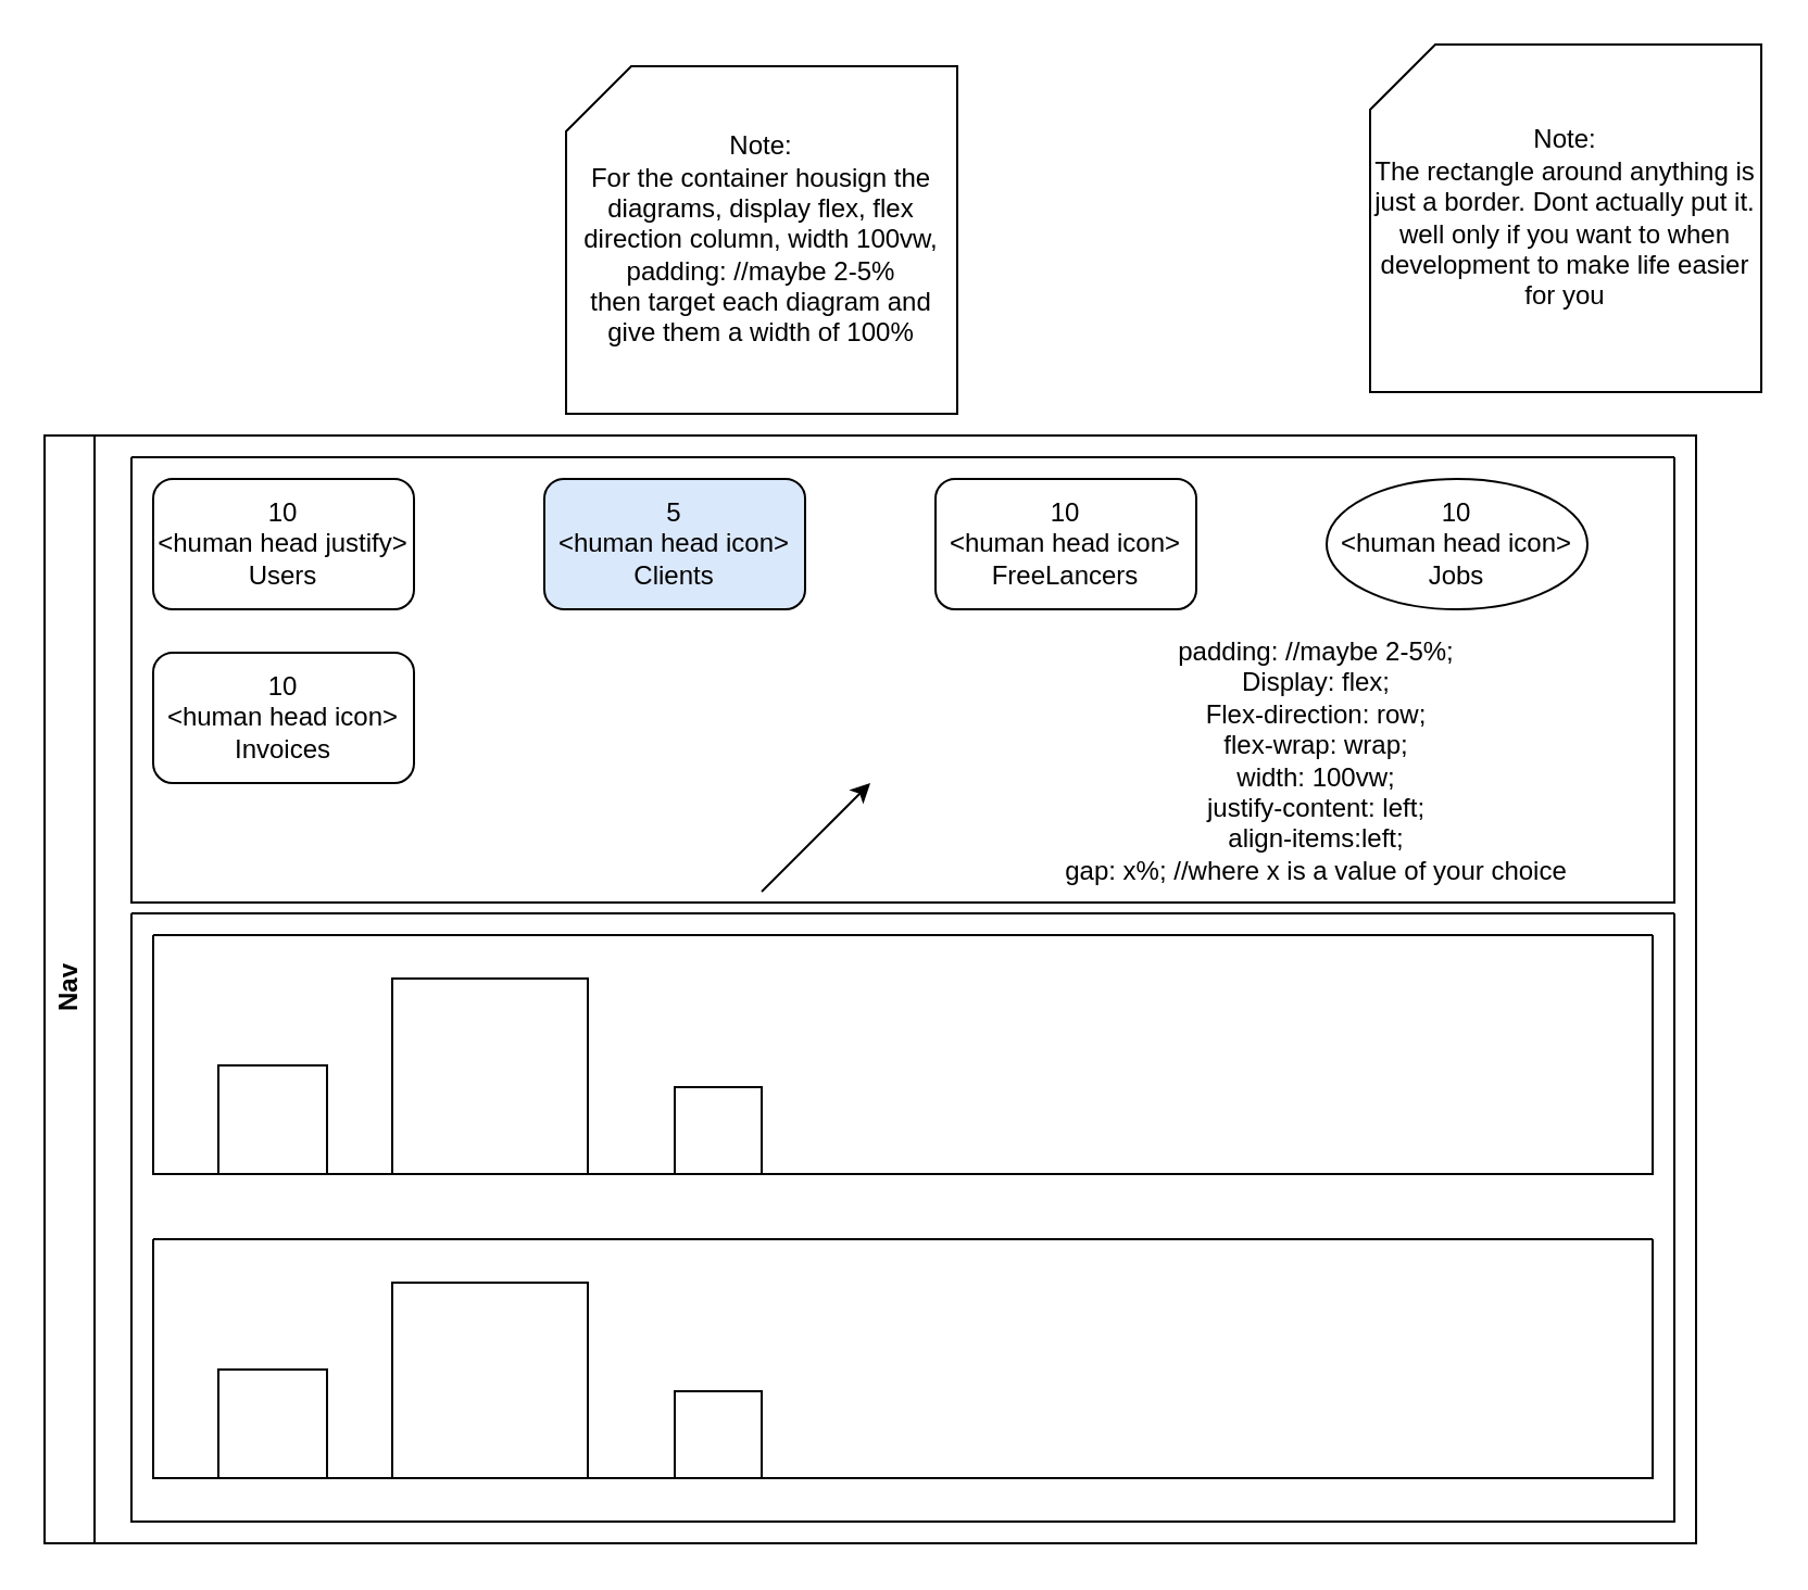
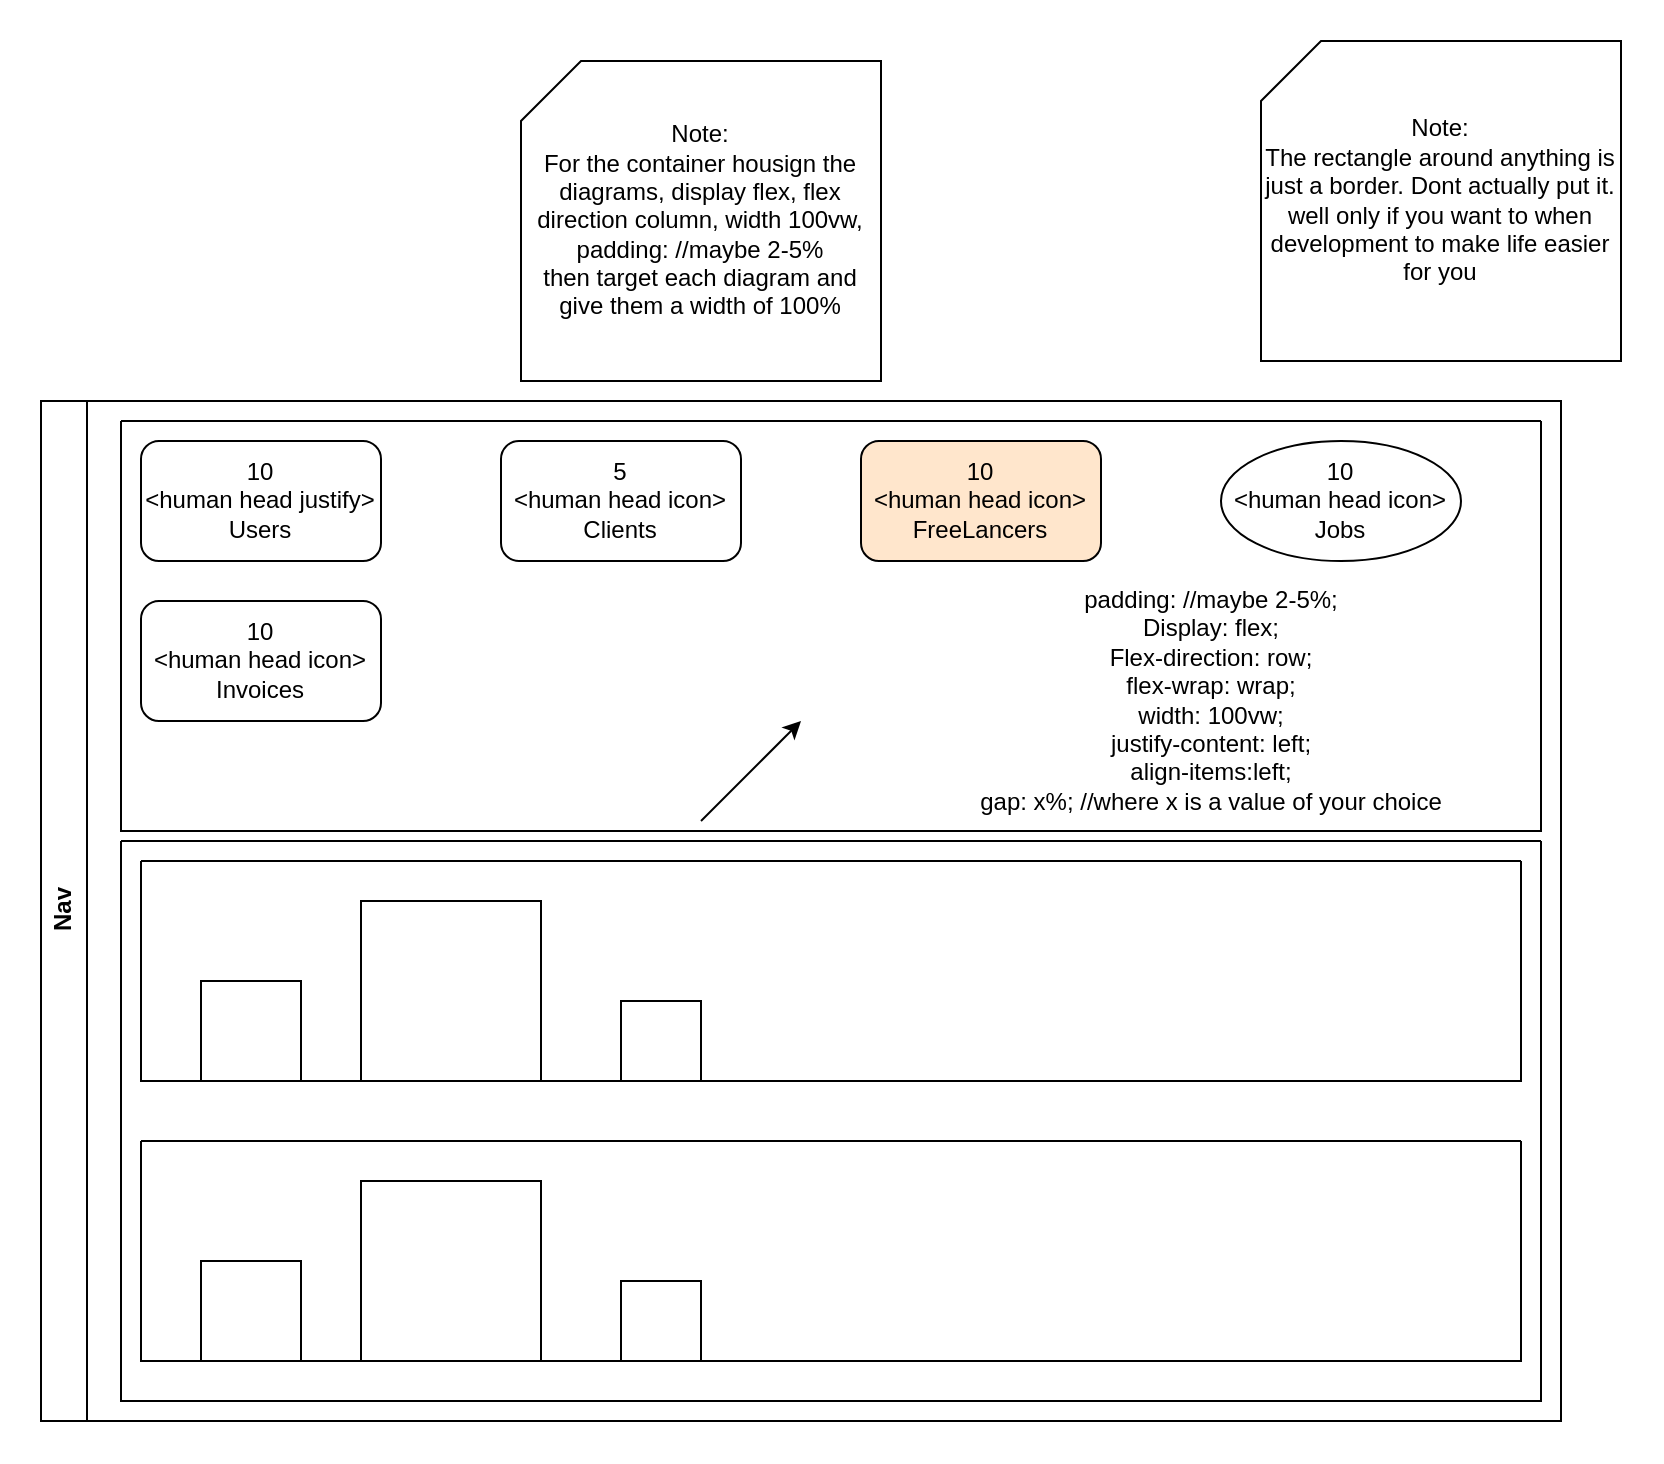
- <mxCell id="4" value="5&lt;br style=&quot;border-color: var(--border-color);&quot;&gt;&amp;lt;human head icon&amp;gt;&lt;br&gt;Clients" style="rounded=1;whiteSpace=wrap;html=1;fillColor=#dae8fc;" vertex="1" parent="2"><mxGeometry x="230" y="20" width="120" height="60" as="geometry" /></mxCell>
+ <mxCell id="4" value="5&lt;br style=&quot;border-color: var(--border-color);&quot;&gt;&amp;lt;human head icon&amp;gt;&lt;br&gt;Clients" style="rounded=1;whiteSpace=wrap;html=1;" vertex="1" parent="2"><mxGeometry x="230" y="20" width="120" height="60" as="geometry" /></mxCell>
- <mxCell id="5" value="10&lt;br style=&quot;border-color: var(--border-color);&quot;&gt;&amp;lt;human head icon&amp;gt;&lt;br&gt;FreeLancers" style="rounded=1;whiteSpace=wrap;html=1;" vertex="1" parent="2"><mxGeometry x="410" y="20" width="120" height="60" as="geometry" /></mxCell>
+ <mxCell id="5" value="10&lt;br style=&quot;border-color: var(--border-color);&quot;&gt;&amp;lt;human head icon&amp;gt;&lt;br&gt;FreeLancers" style="rounded=1;whiteSpace=wrap;html=1;fillColor=#ffe6cc;" vertex="1" parent="2"><mxGeometry x="410" y="20" width="120" height="60" as="geometry" /></mxCell>
